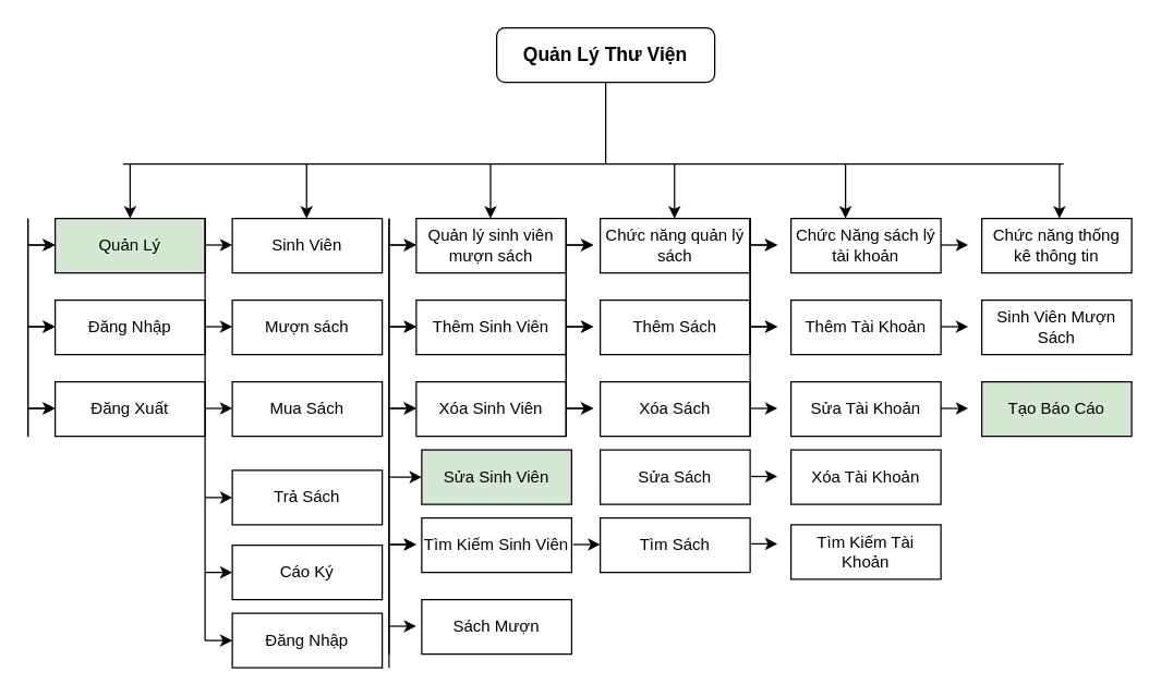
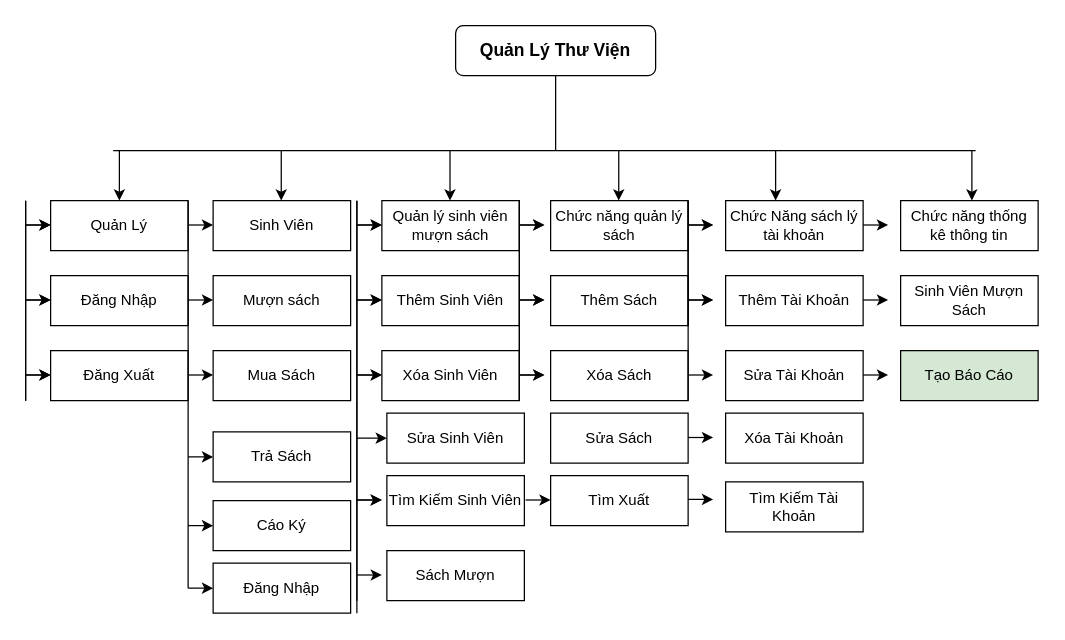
- <mxCell id="4" value="Quản Lý" style="rounded=0;whiteSpace=wrap;html=1;fillColor=#d5e8d4;" parent="1" vertex="1"><mxGeometry x="40" y="160" width="110" height="40" as="geometry" /></mxCell>
+ <mxCell id="4" value="Quản Lý" style="rounded=0;whiteSpace=wrap;html=1;" parent="1" vertex="1"><mxGeometry x="40" y="160" width="110" height="40" as="geometry" /></mxCell>
- <mxCell id="20" value="Sửa Sinh Viên" style="rounded=0;whiteSpace=wrap;html=1;fillColor=#d5e8d4;" parent="1" vertex="1"><mxGeometry x="309" y="330" width="110" height="40" as="geometry" /></mxCell>
+ <mxCell id="20" value="Sửa Sinh Viên" style="rounded=0;whiteSpace=wrap;html=1;" parent="1" vertex="1"><mxGeometry x="309" y="330" width="110" height="40" as="geometry" /></mxCell>
- <mxCell id="70" value="Tìm Sách" style="rounded=0;whiteSpace=wrap;html=1;" parent="1" vertex="1"><mxGeometry x="440" y="380" width="110" height="40" as="geometry" /></mxCell>
+ <mxCell id="70" value="Tìm Xuất" style="rounded=0;whiteSpace=wrap;html=1;" parent="1" vertex="1"><mxGeometry x="440" y="380" width="110" height="40" as="geometry" /></mxCell>
